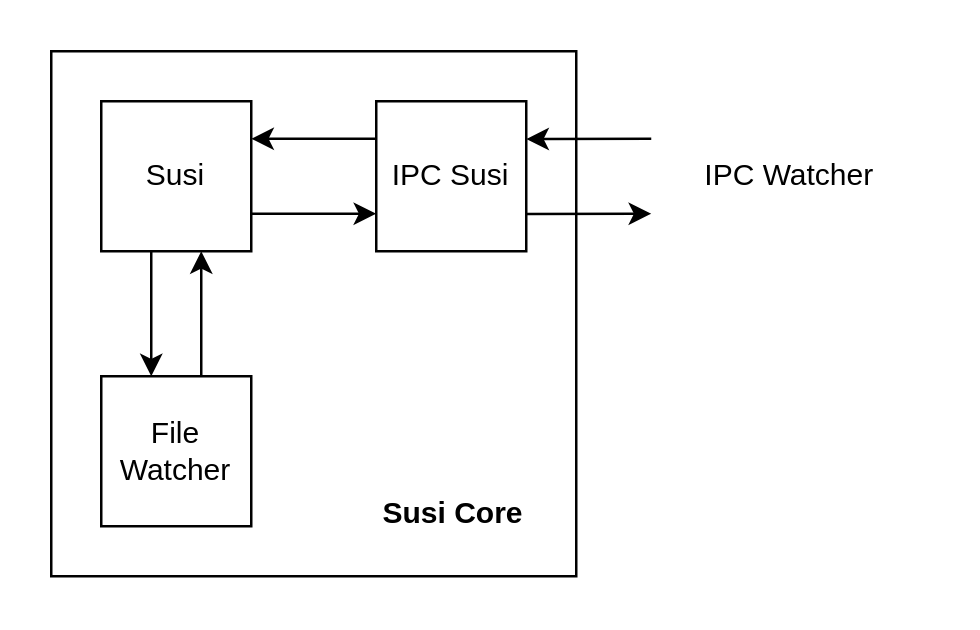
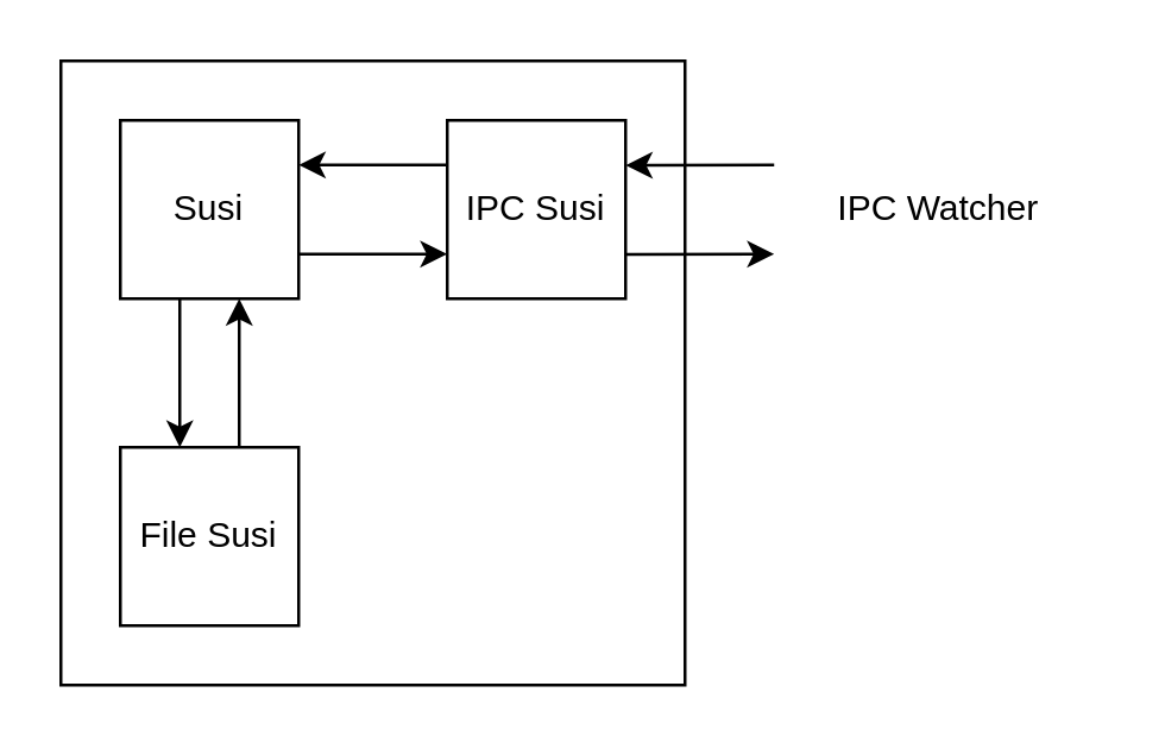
- <mxCell id="5" value="File Watcher" style="rounded=0;whiteSpace=wrap;html=1;" parent="1" vertex="1"><mxGeometry x="40" y="150" width="60" height="60" as="geometry" /></mxCell>
+ <mxCell id="5" value="File Susi" style="rounded=0;whiteSpace=wrap;html=1;" parent="1" vertex="1"><mxGeometry x="40" y="150" width="60" height="60" as="geometry" /></mxCell>
- <mxCell id="10" value="Susi Core" style="text;html=1;align=right;verticalAlign=middle;resizable=0;points=[];autosize=1;strokeColor=none;fillColor=none;fontStyle=1" parent="1" vertex="1"><mxGeometry x="130" y="190" width="80" height="30" as="geometry" /></mxCell>
